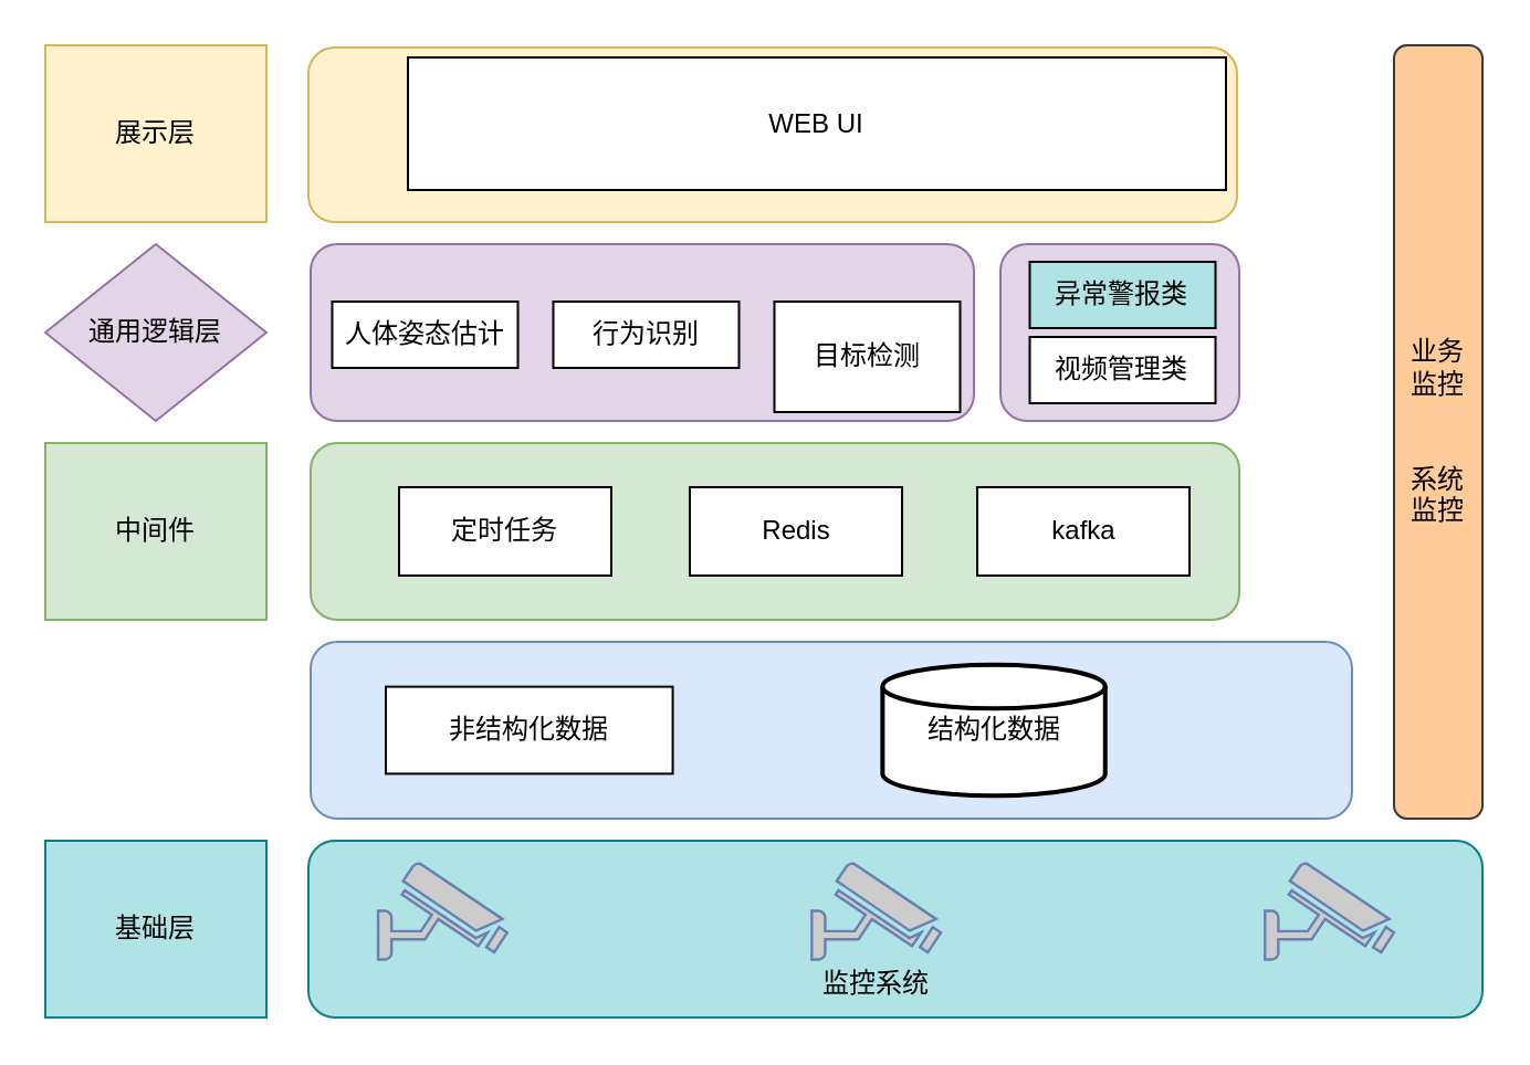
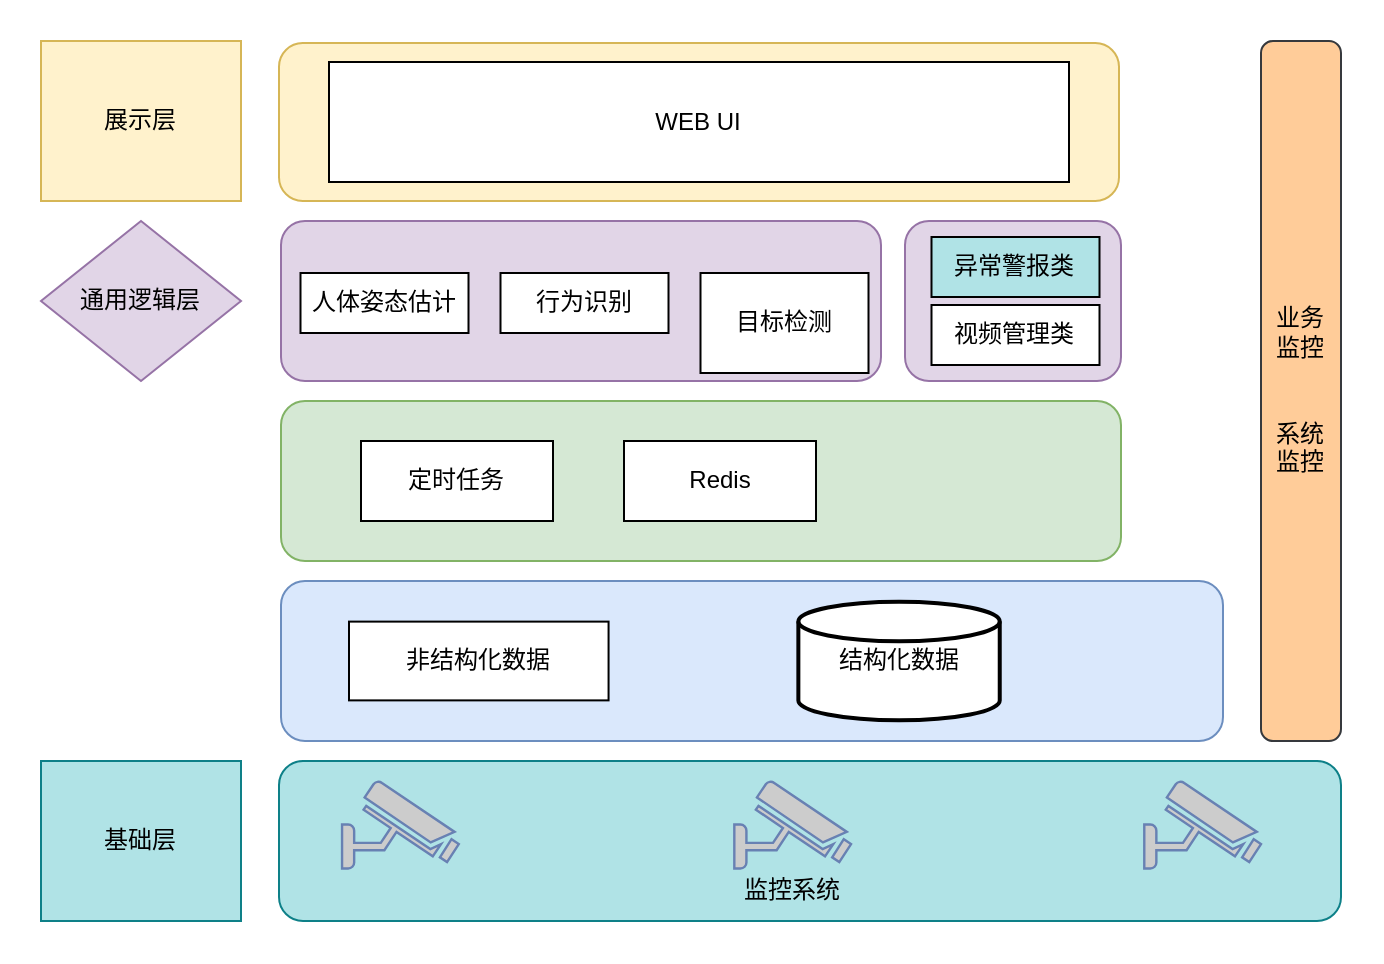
- <mxCell id="28" value="WEB UI" style="rounded=0;whiteSpace=wrap;html=1;" vertex="1" parent="1"><mxGeometry x="184" y="25.5" width="370" height="60" as="geometry" /></mxCell>
+ <mxCell id="28" value="WEB UI" style="rounded=0;whiteSpace=wrap;html=1;" vertex="1" parent="1"><mxGeometry x="164" y="30.5" width="370" height="60" as="geometry" /></mxCell>
- <mxCell id="2" value="中间件" style="rounded=0;whiteSpace=wrap;html=1;fillColor=#d5e8d4;strokeColor=#82b366;" vertex="1" parent="1"><mxGeometry x="20" y="200" width="100" height="80" as="geometry" /></mxCell>
- <mxCell id="19" value="kafka" style="rounded=0;whiteSpace=wrap;html=1;" vertex="1" parent="1"><mxGeometry x="441.5" y="220" width="96" height="40" as="geometry" /></mxCell>
